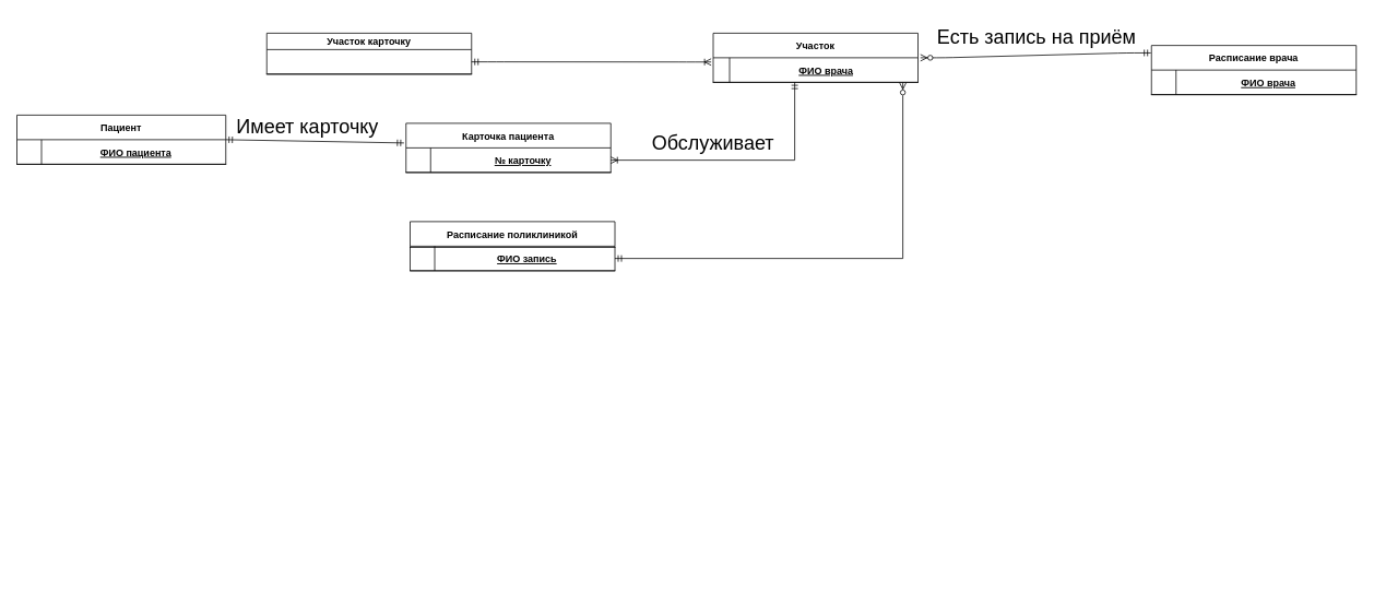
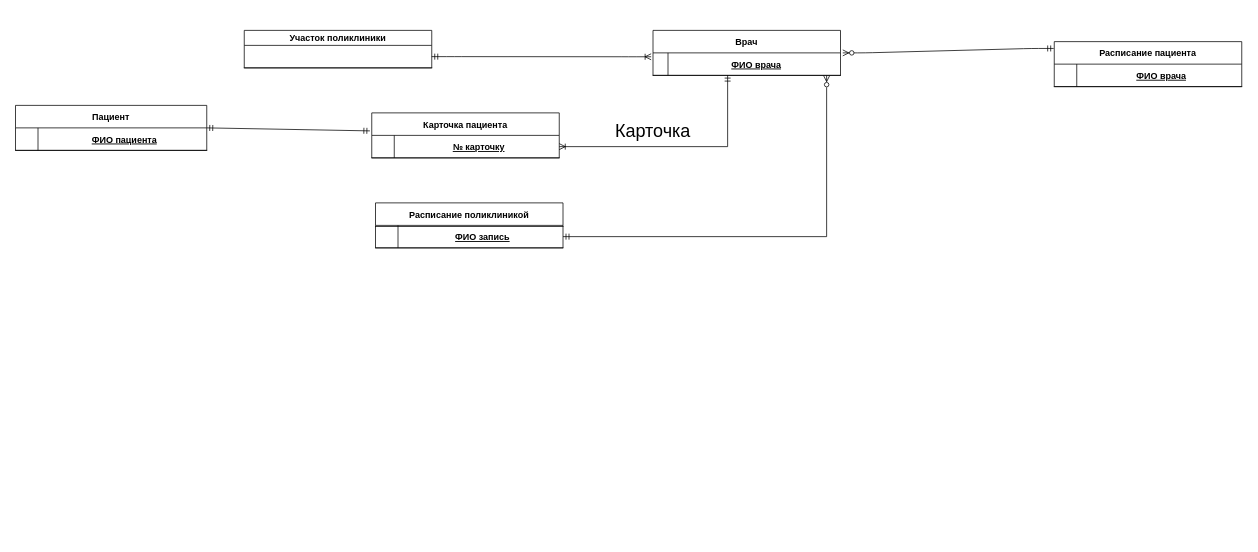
- <mxCell id="46" value="&lt;font style=&quot;font-size: 24px;&quot;&gt;Есть запись на приём&lt;/font&gt;" style="text;html=1;strokeColor=none;fillColor=none;align=center;verticalAlign=middle;whiteSpace=wrap;rounded=0;fontSize=12;fontFamily=Helvetica;fontColor=default;" parent="1" vertex="1"><mxGeometry x="1125" y="20" width="280" height="50" as="geometry" /></mxCell>
- <mxCell id="4" value="Участок карточку" style="shape=table;startSize=20;container=1;collapsible=1;childLayout=tableLayout;fixedRows=1;rowLines=0;fontStyle=1;align=center;resizeLast=1;" parent="1" vertex="1"><mxGeometry x="325" y="40" width="250" height="50" as="geometry" /></mxCell>
+ <mxCell id="4" value="Участок поликлиники" style="shape=table;startSize=20;container=1;collapsible=1;childLayout=tableLayout;fixedRows=1;rowLines=0;fontStyle=1;align=center;resizeLast=1;" parent="1" vertex="1"><mxGeometry x="325" y="40" width="250" height="50" as="geometry" /></mxCell>
- <mxCell id="29" value="Участок" style="shape=table;startSize=30;container=1;collapsible=1;childLayout=tableLayout;fixedRows=1;rowLines=0;fontStyle=1;align=center;resizeLast=1;" parent="28" vertex="1"><mxGeometry x="-25" y="-320" width="250" height="60" as="geometry" /></mxCell>
+ <mxCell id="29" value="Врач" style="shape=table;startSize=30;container=1;collapsible=1;childLayout=tableLayout;fixedRows=1;rowLines=0;fontStyle=1;align=center;resizeLast=1;" parent="28" vertex="1"><mxGeometry x="-25" y="-320" width="250" height="60" as="geometry" /></mxCell>
- <mxCell id="39" value="Расписание врача" style="shape=table;startSize=30;container=1;collapsible=1;childLayout=tableLayout;fixedRows=1;rowLines=0;fontStyle=1;align=center;resizeLast=1;" parent="38" vertex="1"><mxGeometry x="210" y="-285" width="250" height="60" as="geometry" /></mxCell>
+ <mxCell id="39" value="Расписание пациента" style="shape=table;startSize=30;container=1;collapsible=1;childLayout=tableLayout;fixedRows=1;rowLines=0;fontStyle=1;align=center;resizeLast=1;" parent="38" vertex="1"><mxGeometry x="210" y="-285" width="250" height="60" as="geometry" /></mxCell>
- <mxCell id="45" value="&lt;font style=&quot;font-size: 24px;&quot;&gt;Имеет карточку&lt;/font&gt;" style="text;html=1;strokeColor=none;fillColor=none;align=center;verticalAlign=middle;whiteSpace=wrap;rounded=0;fontSize=12;fontFamily=Helvetica;fontColor=default;" parent="1" vertex="1"><mxGeometry x="275" y="130" width="200" height="50" as="geometry" /></mxCell>
- <mxCell id="35" value="&lt;font style=&quot;font-size: 24px;&quot;&gt;Обслуживает&lt;/font&gt;" style="text;html=1;strokeColor=none;fillColor=none;align=center;verticalAlign=middle;whiteSpace=wrap;rounded=0;fontSize=12;fontFamily=Helvetica;fontColor=default;" parent="28" vertex="1"><mxGeometry x="-120" y="-211.13" width="190" height="50" as="geometry" /></mxCell>
+ <mxCell id="35" value="&lt;font style=&quot;font-size: 24px;&quot;&gt;Карточка&lt;/font&gt;" style="text;html=1;strokeColor=none;fillColor=none;align=center;verticalAlign=middle;whiteSpace=wrap;rounded=0;fontSize=12;fontFamily=Helvetica;fontColor=default;" parent="28" vertex="1"><mxGeometry x="-120" y="-211.13" width="190" height="50" as="geometry" /></mxCell>
